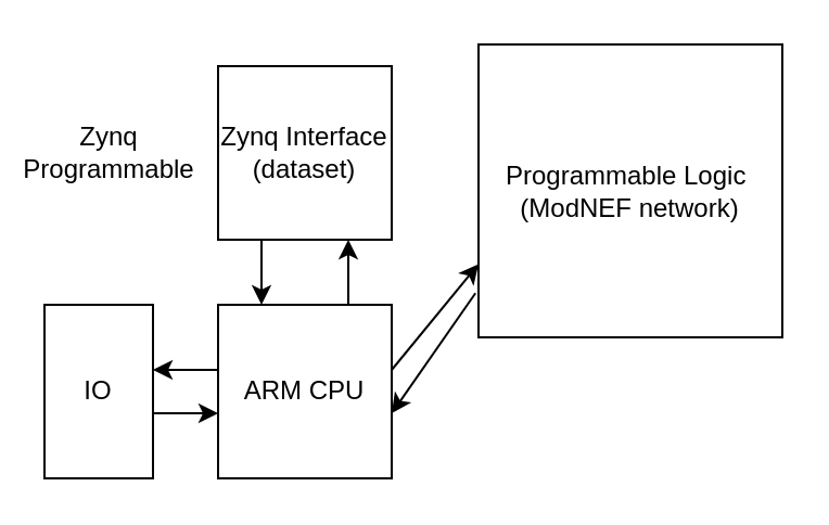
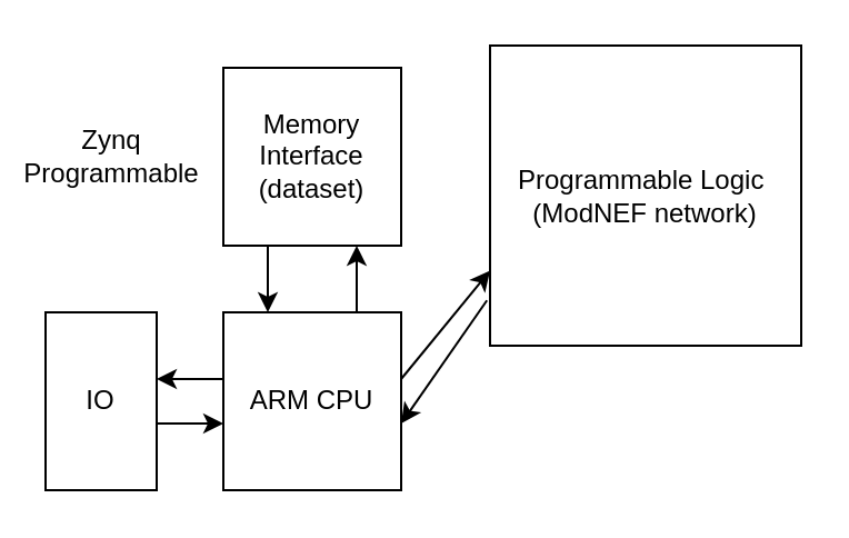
- <mxCell id="3" value="&lt;div&gt;Zynq Interface&lt;/div&gt;&lt;div&gt;(dataset)&lt;br&gt;&lt;/div&gt;" style="rounded=0;whiteSpace=wrap;html=1;" vertex="1" parent="1"><mxGeometry x="100" y="30" width="80" height="80" as="geometry" /></mxCell>
+ <mxCell id="3" value="&lt;div&gt;Memory Interface&lt;/div&gt;&lt;div&gt;(dataset)&lt;br&gt;&lt;/div&gt;" style="rounded=0;whiteSpace=wrap;html=1;" vertex="1" parent="1"><mxGeometry x="100" y="30" width="80" height="80" as="geometry" /></mxCell>
